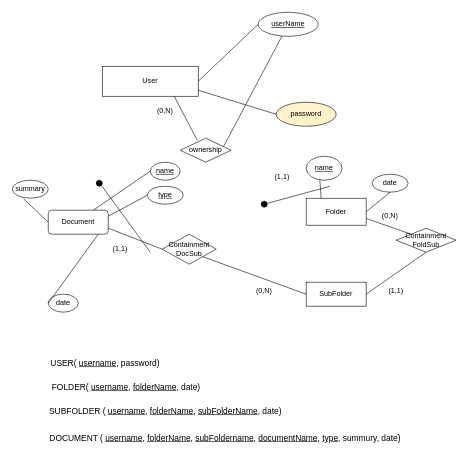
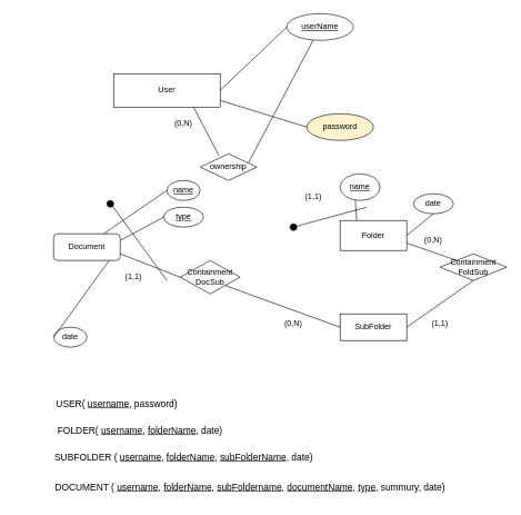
- <mxCell id="28" value="summary" style="ellipse;whiteSpace=wrap;html=1;align=center;" parent="1" vertex="1"><mxGeometry x="20" y="300" width="60" height="30" as="geometry" /></mxCell>
- <mxCell id="29" value="" style="endArrow=none;html=1;rounded=0;exitX=0.313;exitY=1.033;exitDx=0;exitDy=0;exitPerimeter=0;entryX=0;entryY=0.5;entryDx=0;entryDy=0;" parent="1" source="28" target="7" edge="1"><mxGeometry relative="1" as="geometry"><mxPoint y="410" as="sourcePoint" x="-10" /><mxPoint x="70" y="360" as="targetPoint" /></mxGeometry></mxCell>
